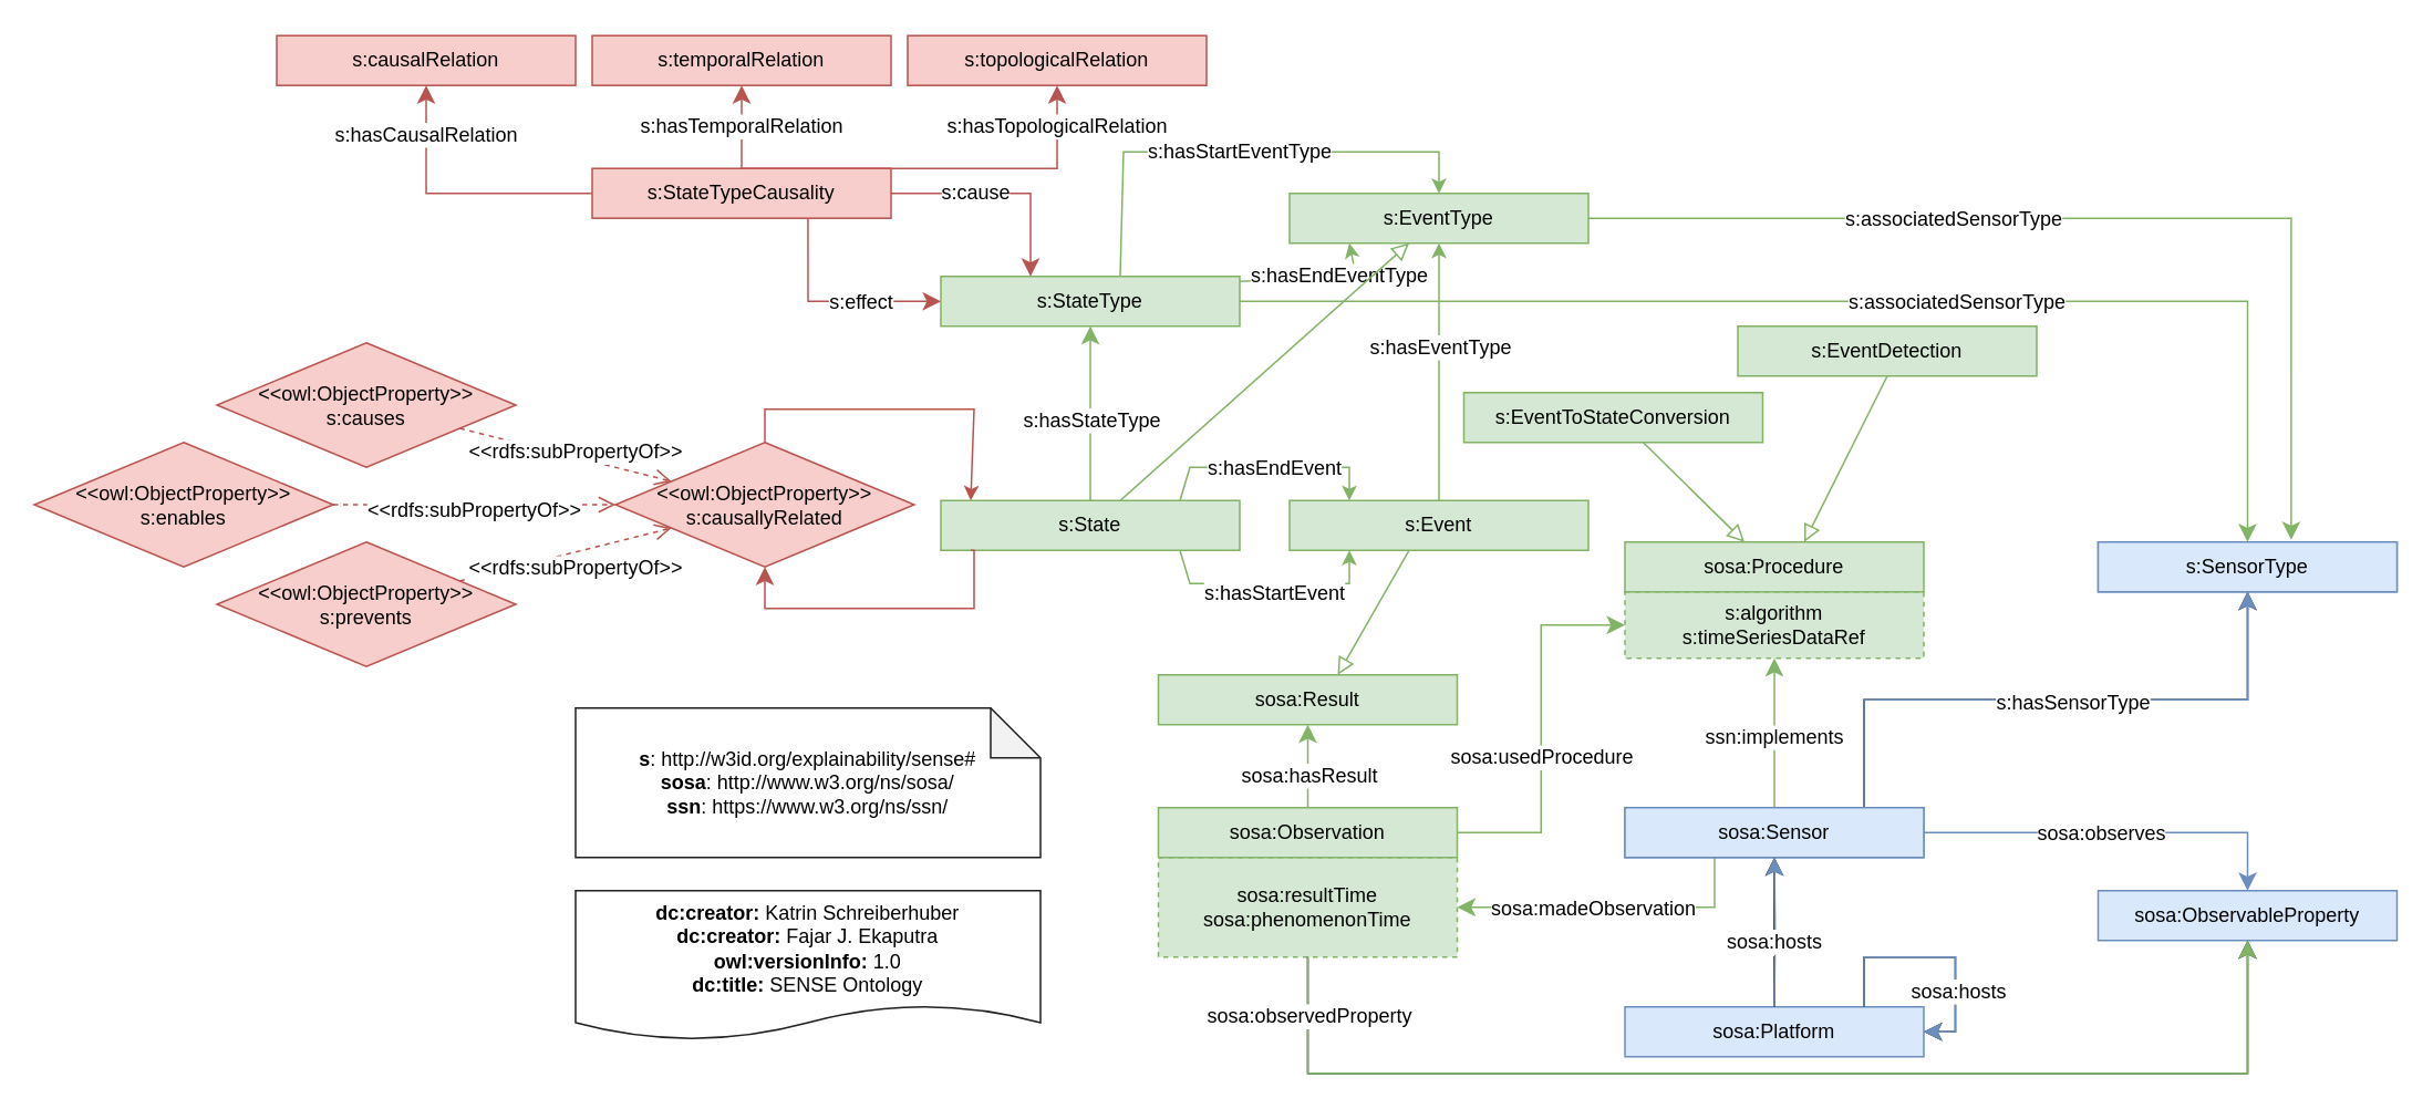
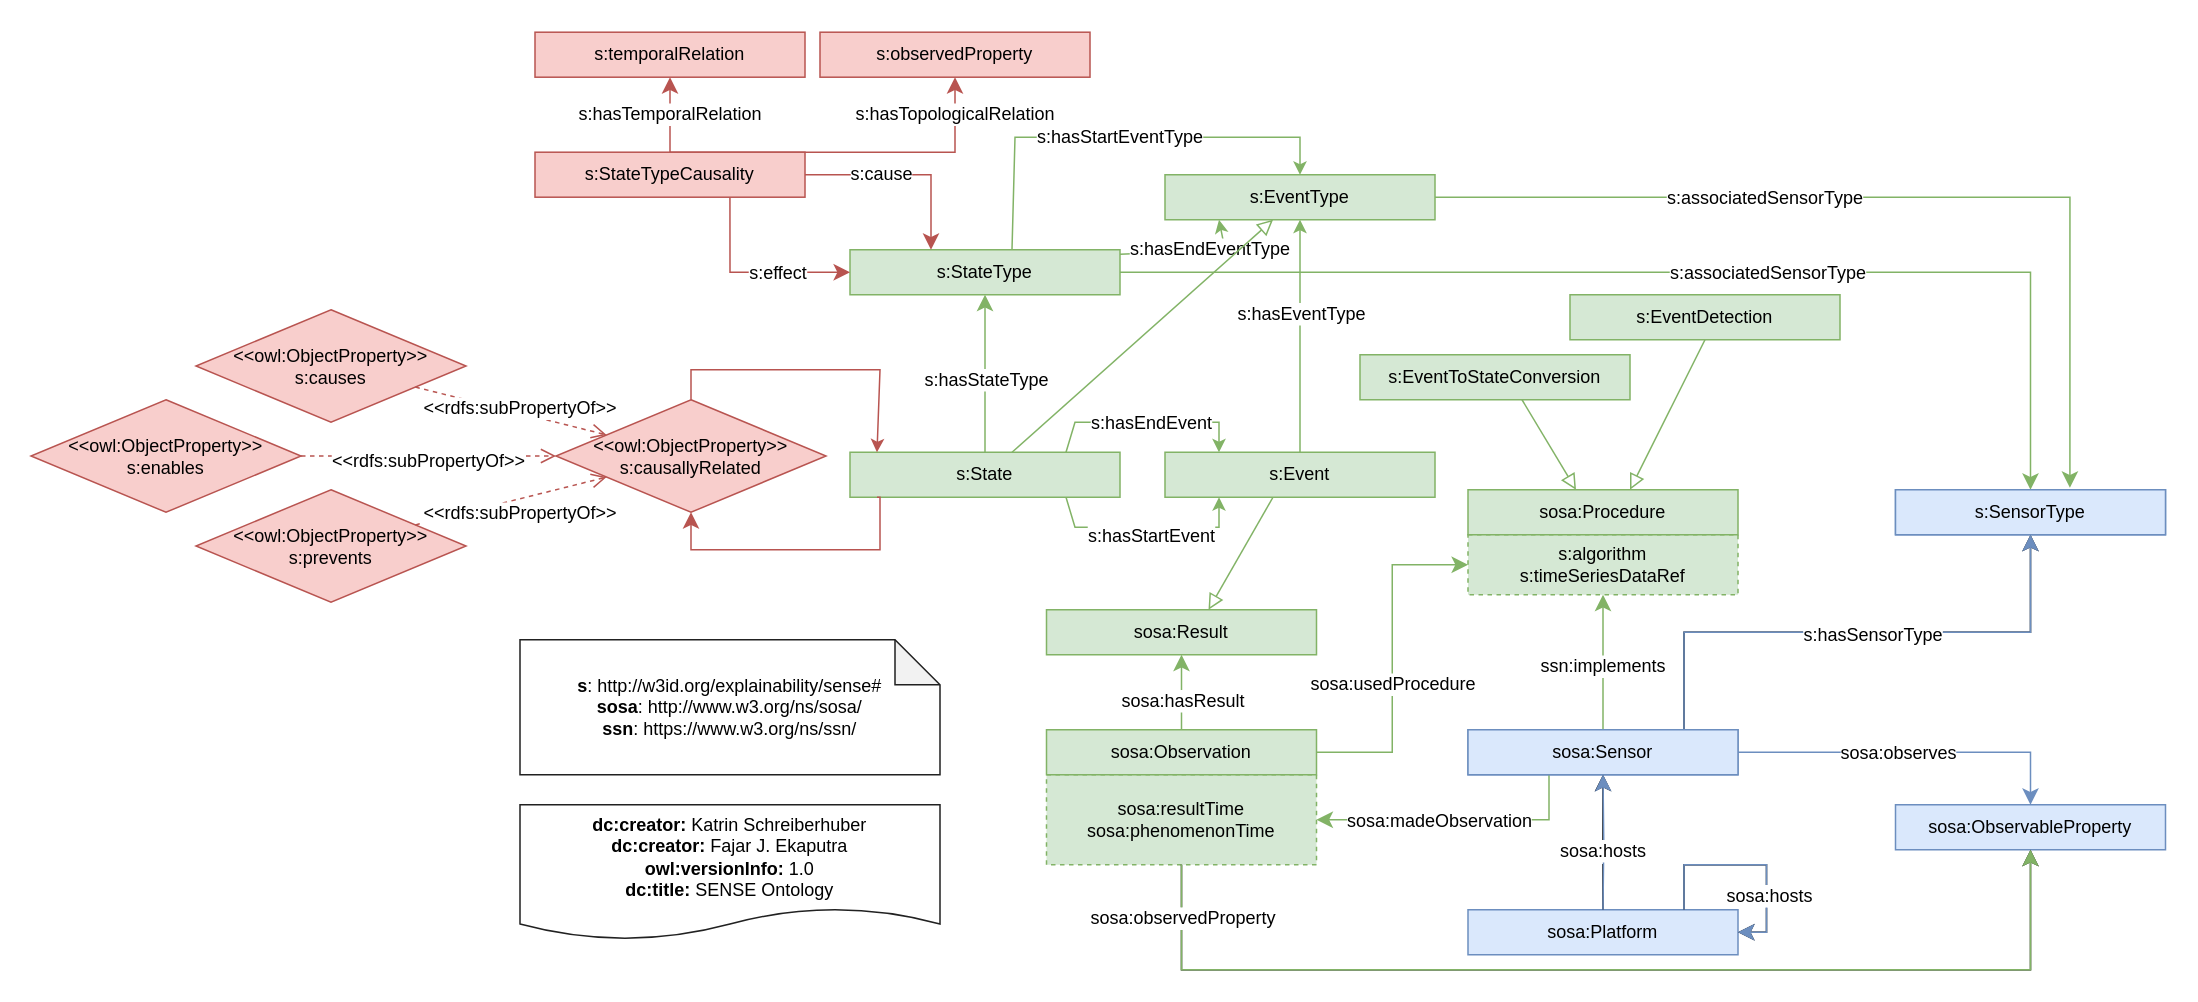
- <mxCell id="64" value="s:causalRelation" style="rounded=0;whiteSpace=wrap;html=1;snapToPoint=1;points=[[0.1,0],[0.2,0],[0.3,0],[0.4,0],[0.5,0],[0.6,0],[0.7,0],[0.8,0],[0.9,0],[0,0.1],[0,0.3],[0,0.5],[0,0.7],[0,0.9],[0.1,1],[0.2,1],[0.3,1],[0.4,1],[0.5,1],[0.6,1],[0.7,1],[0.8,1],[0.9,1],[1,0.1],[1,0.3],[1,0.5],[1,0.7],[1,0.9]];fillColor=#f8cecc;strokeColor=#b85450;fontFamily=Helvetica;fontSize=12;fontColor=#000000;" parent="1" vertex="1"><mxGeometry x="166" y="20.97" width="180" height="30" as="geometry" /></mxCell>
- <mxCell id="62" value="s:topologicalRelation" style="rounded=0;whiteSpace=wrap;html=1;snapToPoint=1;points=[[0.1,0],[0.2,0],[0.3,0],[0.4,0],[0.5,0],[0.6,0],[0.7,0],[0.8,0],[0.9,0],[0,0.1],[0,0.3],[0,0.5],[0,0.7],[0,0.9],[0.1,1],[0.2,1],[0.3,1],[0.4,1],[0.5,1],[0.6,1],[0.7,1],[0.8,1],[0.9,1],[1,0.1],[1,0.3],[1,0.5],[1,0.7],[1,0.9]];fillColor=#f8cecc;strokeColor=#b85450;fontFamily=Helvetica;fontSize=12;fontColor=#000000;" parent="1" vertex="1"><mxGeometry x="546" y="20.97" width="180" height="30" as="geometry" /></mxCell>
+ <mxCell id="62" value="s:observedProperty" style="rounded=0;whiteSpace=wrap;html=1;snapToPoint=1;points=[[0.1,0],[0.2,0],[0.3,0],[0.4,0],[0.5,0],[0.6,0],[0.7,0],[0.8,0],[0.9,0],[0,0.1],[0,0.3],[0,0.5],[0,0.7],[0,0.9],[0.1,1],[0.2,1],[0.3,1],[0.4,1],[0.5,1],[0.6,1],[0.7,1],[0.8,1],[0.9,1],[1,0.1],[1,0.3],[1,0.5],[1,0.7],[1,0.9]];fillColor=#f8cecc;strokeColor=#b85450;fontFamily=Helvetica;fontSize=12;fontColor=#000000;" parent="1" vertex="1"><mxGeometry x="546" y="20.97" width="180" height="30" as="geometry" /></mxCell>
- <mxCell id="4" value="s:hasCausalRelation" style="edgeStyle=orthogonalEdgeStyle;rounded=0;orthogonalLoop=1;jettySize=auto;html=1;strokeColor=#b85450;fontColor=#000000;endSize=8;arcSize=0;fillColor=#f8cecc;fontFamily=Helvetica;fontSize=12;" parent="1" source="7" target="64" edge="1"><mxGeometry x="0.636" relative="1" as="geometry"><mxPoint as="offset" /></mxGeometry></mxCell>
- <mxCell id="56" value="s:EventToStateConversion" style="rounded=0;whiteSpace=wrap;html=1;snapToPoint=1;points=[[0.1,0],[0.2,0],[0.3,0],[0.4,0],[0.5,0],[0.6,0],[0.7,0],[0.8,0],[0.9,0],[0,0.1],[0,0.3],[0,0.5],[0,0.7],[0,0.9],[0.1,1],[0.2,1],[0.3,1],[0.4,1],[0.5,1],[0.6,1],[0.7,1],[0.8,1],[0.9,1],[1,0.1],[1,0.3],[1,0.5],[1,0.7],[1,0.9]];fillColor=#d5e8d4;strokeColor=#82b366;fontFamily=Helvetica;fontSize=12;" parent="1" vertex="1"><mxGeometry x="881" y="236" width="180" height="30" as="geometry" /></mxCell>
+ <mxCell id="56" value="s:EventToStateConversion" style="rounded=0;whiteSpace=wrap;html=1;snapToPoint=1;points=[[0.1,0],[0.2,0],[0.3,0],[0.4,0],[0.5,0],[0.6,0],[0.7,0],[0.8,0],[0.9,0],[0,0.1],[0,0.3],[0,0.5],[0,0.7],[0,0.9],[0.1,1],[0.2,1],[0.3,1],[0.4,1],[0.5,1],[0.6,1],[0.7,1],[0.8,1],[0.9,1],[1,0.1],[1,0.3],[1,0.5],[1,0.7],[1,0.9]];fillColor=#d5e8d4;strokeColor=#82b366;fontFamily=Helvetica;fontSize=12;" parent="1" vertex="1"><mxGeometry x="906" y="236" width="180" height="30" as="geometry" /></mxCell>
